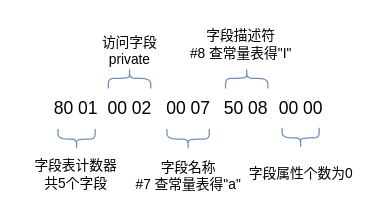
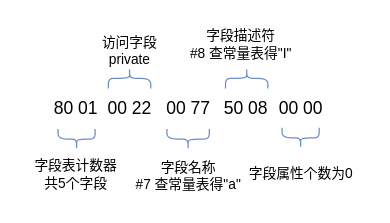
- <mxCell id="7" value="&lt;span style=&quot;font-size: 14px&quot;&gt;00 02&lt;/span&gt;" style="text;html=1;align=center;verticalAlign=middle;resizable=0;points=[];autosize=1;" vertex="1" parent="1"><mxGeometry x="78.12" y="76.25" width="50" height="20" as="geometry" /></mxCell>
+ <mxCell id="7" value="&lt;span style=&quot;font-size: 14px&quot;&gt;00 22&lt;/span&gt;" style="text;html=1;align=center;verticalAlign=middle;resizable=0;points=[];autosize=1;" vertex="1" parent="1"><mxGeometry x="78.12" y="76.25" width="50" height="20" as="geometry" /></mxCell>
- <mxCell id="10" value="&lt;span style=&quot;font-size: 14px&quot;&gt;00 07&lt;/span&gt;" style="text;html=1;align=center;verticalAlign=middle;resizable=0;points=[];autosize=1;" vertex="1" parent="1"><mxGeometry x="125" y="76.25" width="50" height="20" as="geometry" /></mxCell>
+ <mxCell id="10" value="&lt;span style=&quot;font-size: 14px&quot;&gt;00 77&lt;/span&gt;" style="text;html=1;align=center;verticalAlign=middle;resizable=0;points=[];autosize=1;" vertex="1" parent="1"><mxGeometry x="125" y="76.25" width="50" height="20" as="geometry" /></mxCell>
